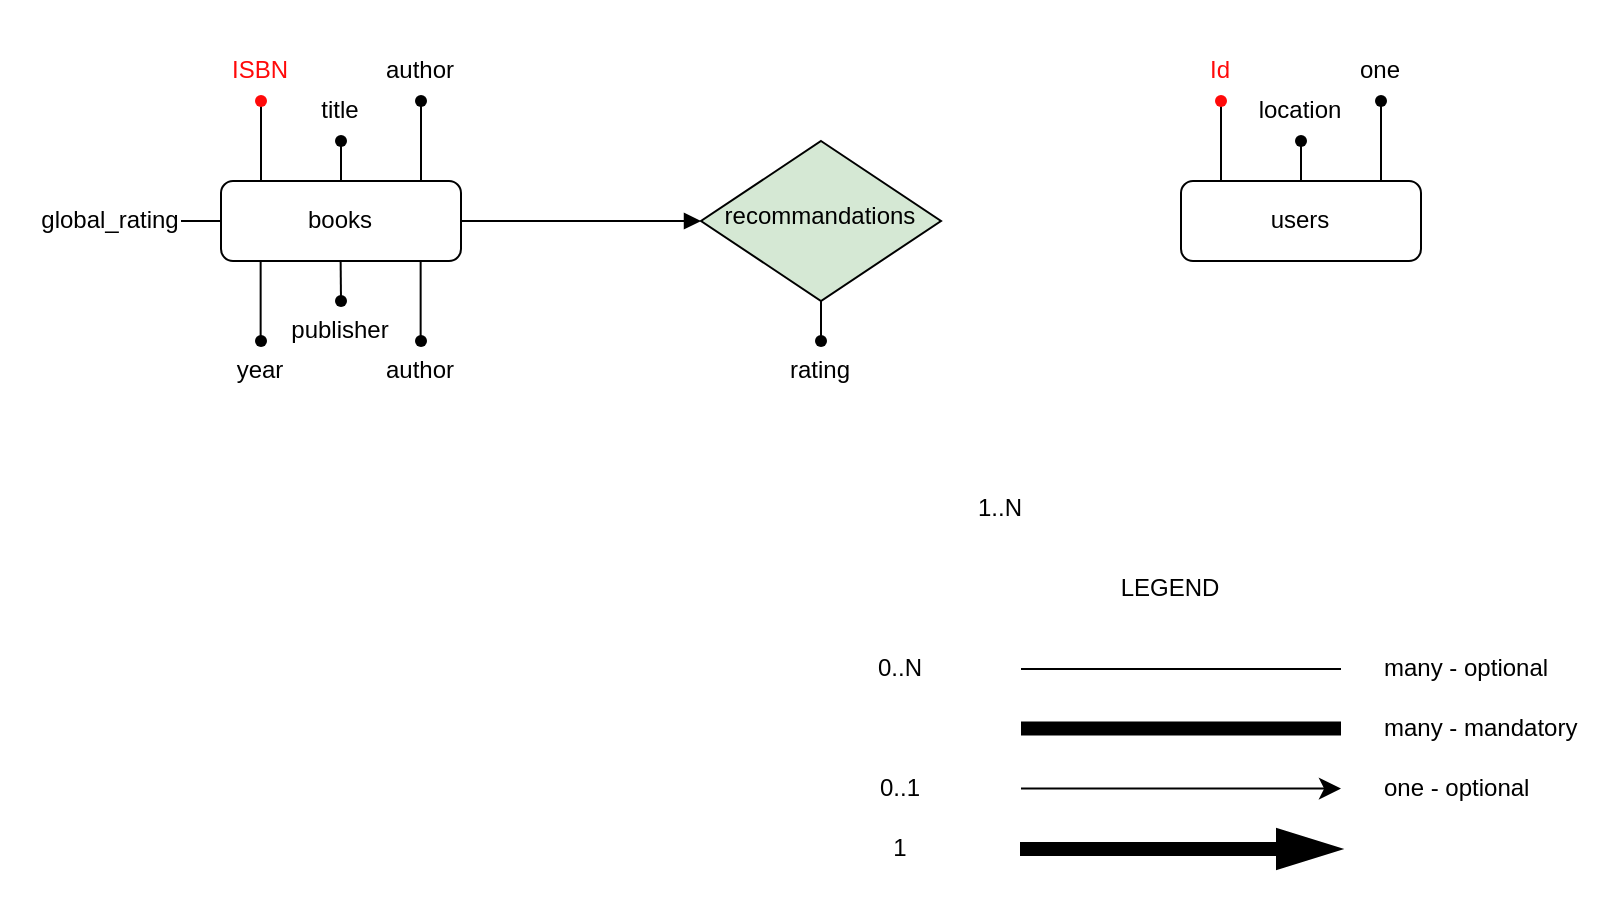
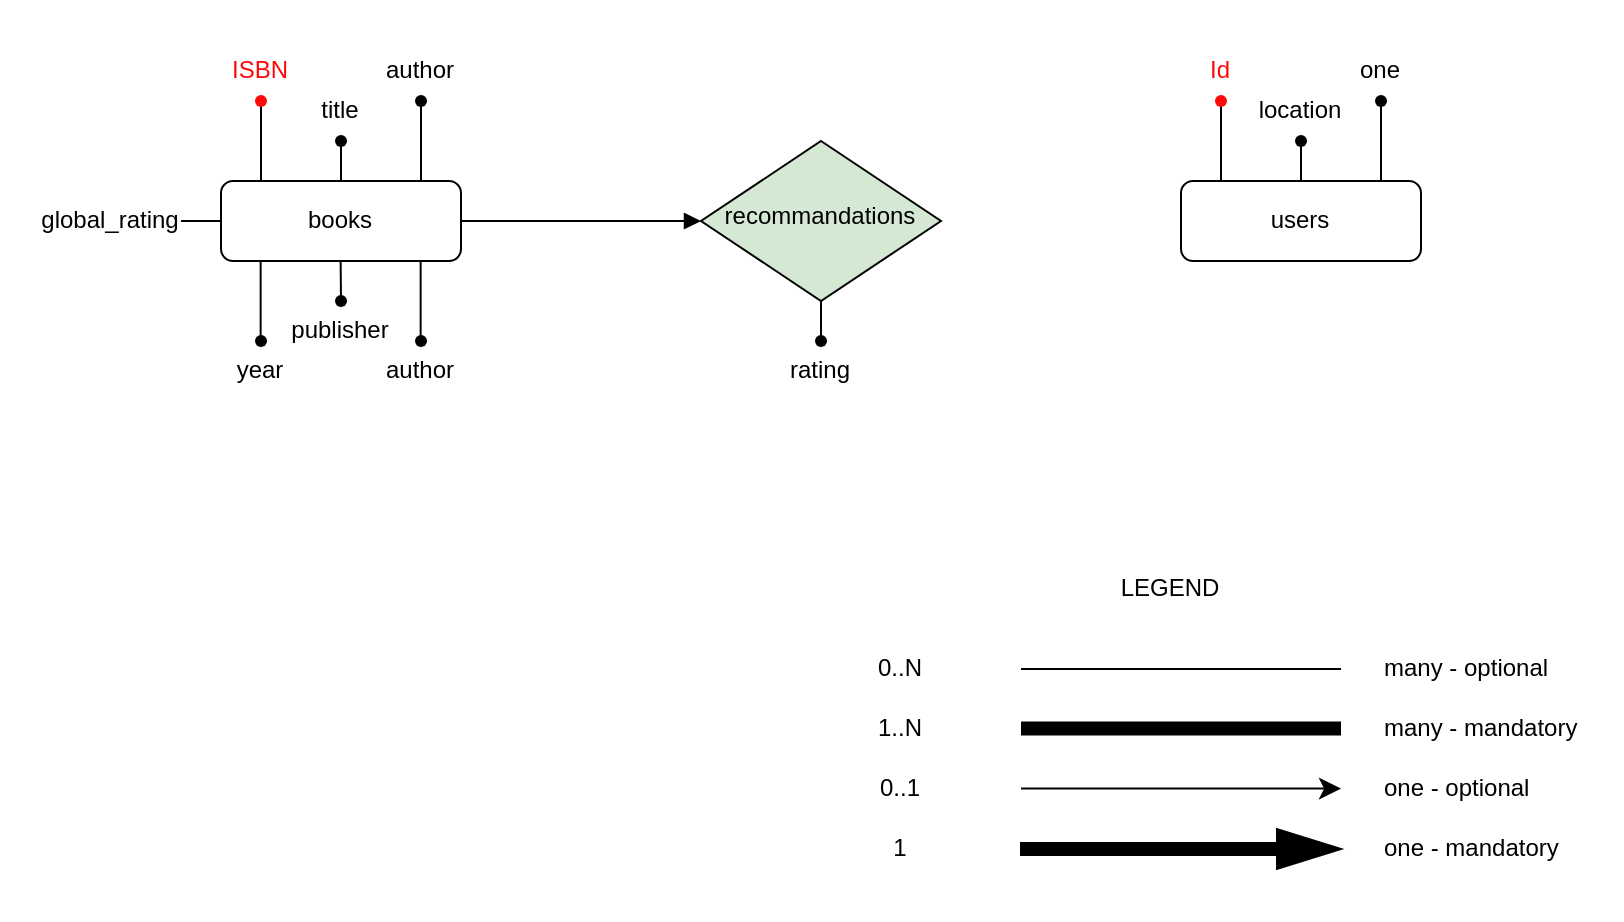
- <mxCell id="45" value="1..N" style="text;html=1;align=center;verticalAlign=middle;whiteSpace=wrap;rounded=0;" vertex="1" parent="1"><mxGeometry x="470" y="239" width="60" height="30" as="geometry" /></mxCell>
+ <mxCell id="45" value="1..N" style="text;html=1;align=center;verticalAlign=middle;whiteSpace=wrap;rounded=0;" vertex="1" parent="1"><mxGeometry x="420" y="349" width="60" height="30" as="geometry" /></mxCell>
+ <mxCell id="51" value="one - mandatory" style="text;html=1;align=left;verticalAlign=middle;whiteSpace=wrap;rounded=0;" vertex="1" parent="1"><mxGeometry x="690" y="409" width="100" height="30" as="geometry" /></mxCell>
